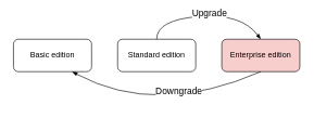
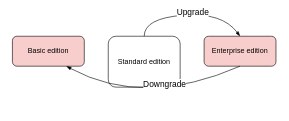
- <mxCell id="2" value="Basic edition" style="rounded=1;whiteSpace=wrap;html=1;" vertex="1" parent="1"><mxGeometry x="20" y="60" width="120" height="50" as="geometry" /></mxCell>
+ <mxCell id="2" value="Basic edition" style="rounded=1;whiteSpace=wrap;html=1;fillColor=#f8cecc;" vertex="1" parent="1"><mxGeometry x="20" y="60" width="120" height="50" as="geometry" /></mxCell>
- <mxCell id="3" value="Standard edition" style="rounded=1;whiteSpace=wrap;html=1;" vertex="1" parent="1"><mxGeometry x="180" y="60" width="120" height="50" as="geometry" /></mxCell>
+ <mxCell id="3" value="Standard edition" style="rounded=1;whiteSpace=wrap;html=1;" vertex="1" parent="1"><mxGeometry x="180" y="60" width="120" height="85" as="geometry" /></mxCell>
